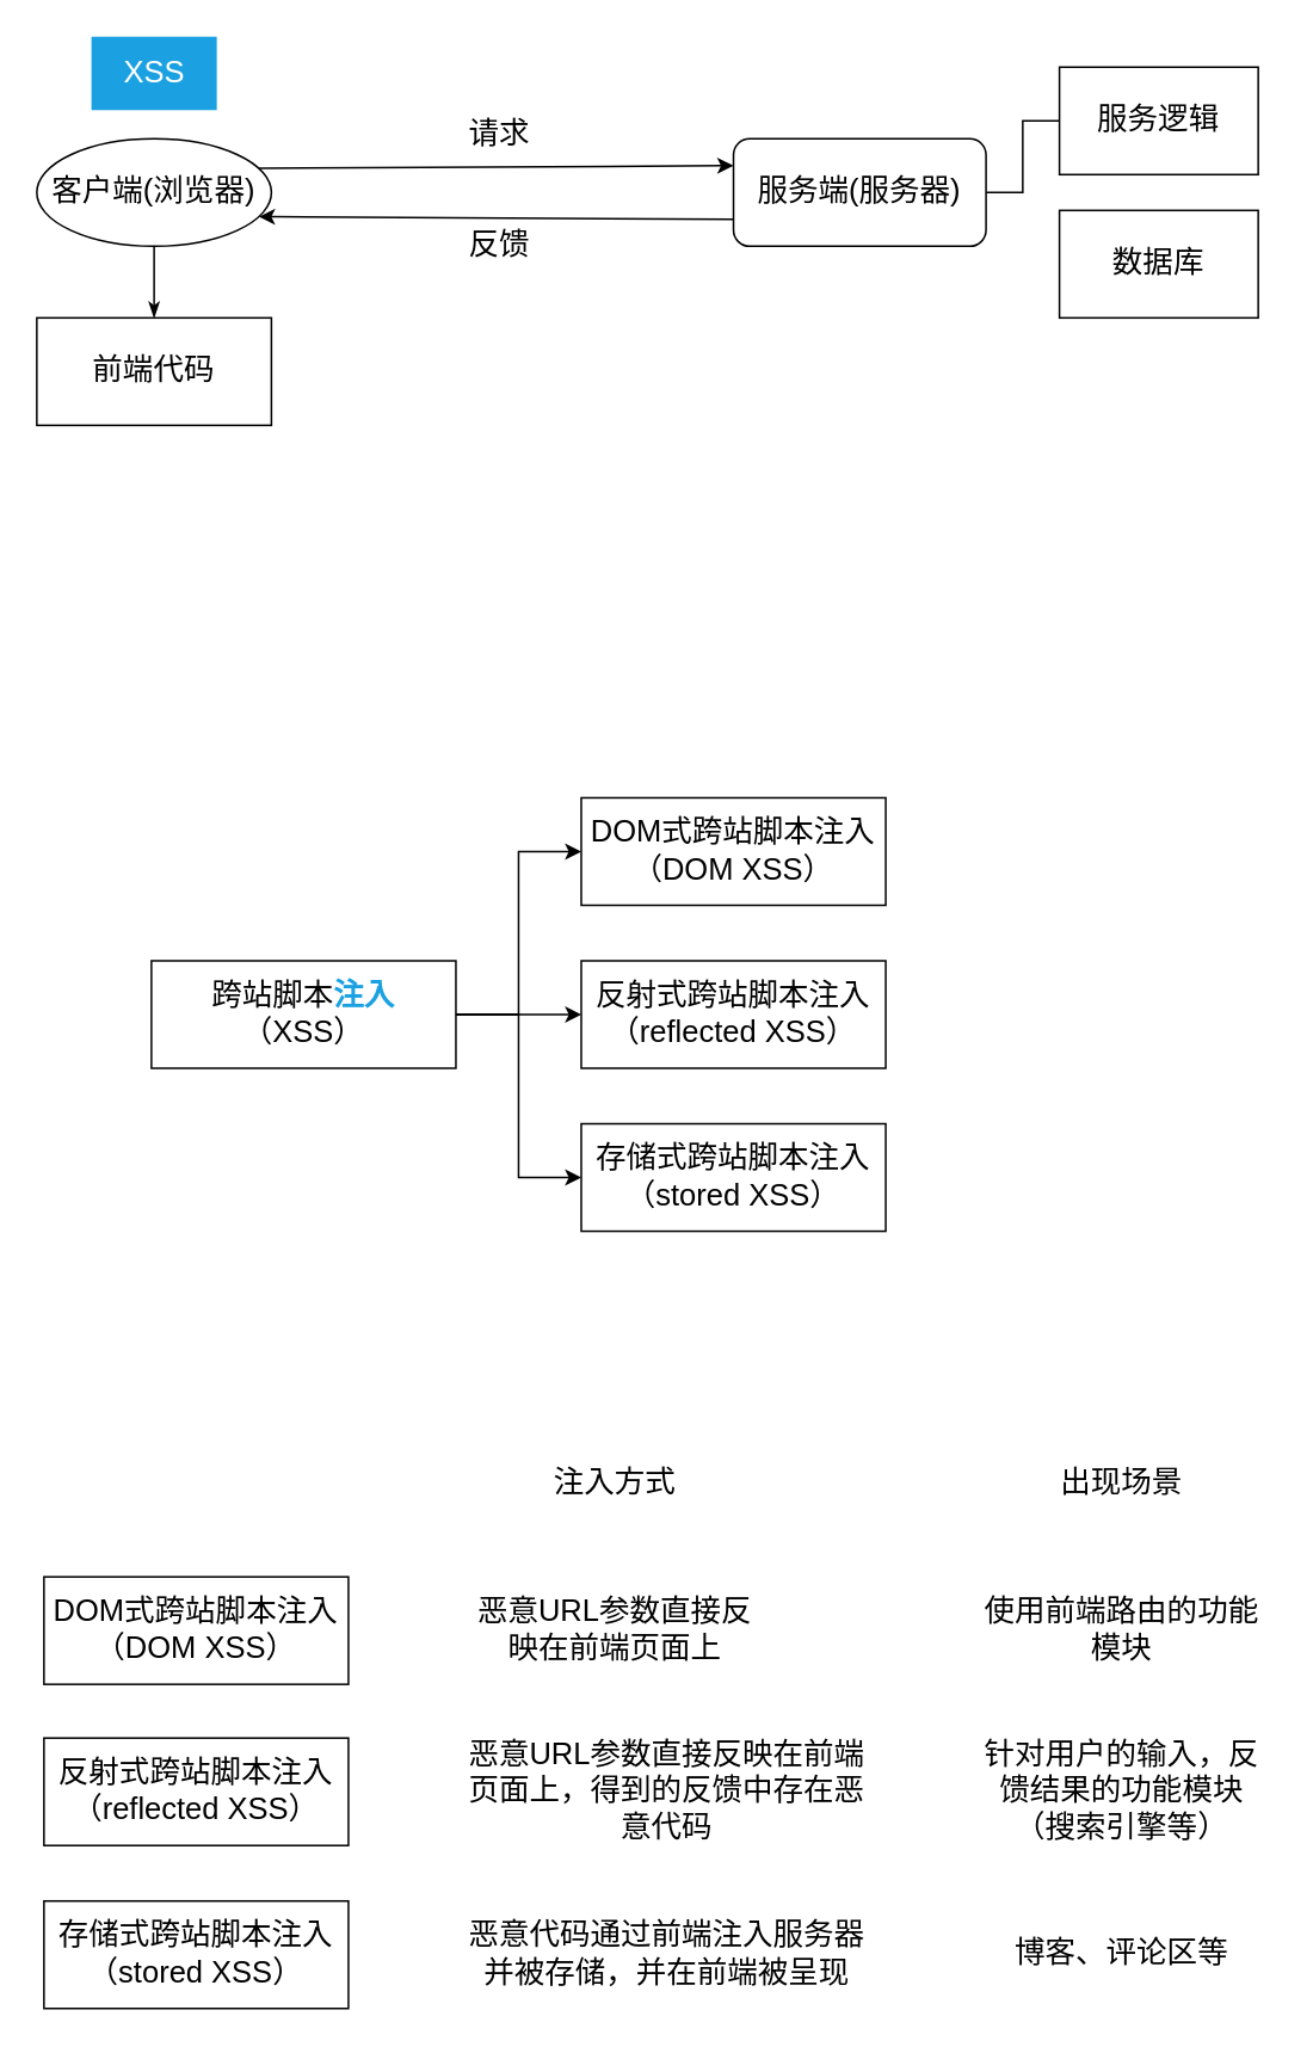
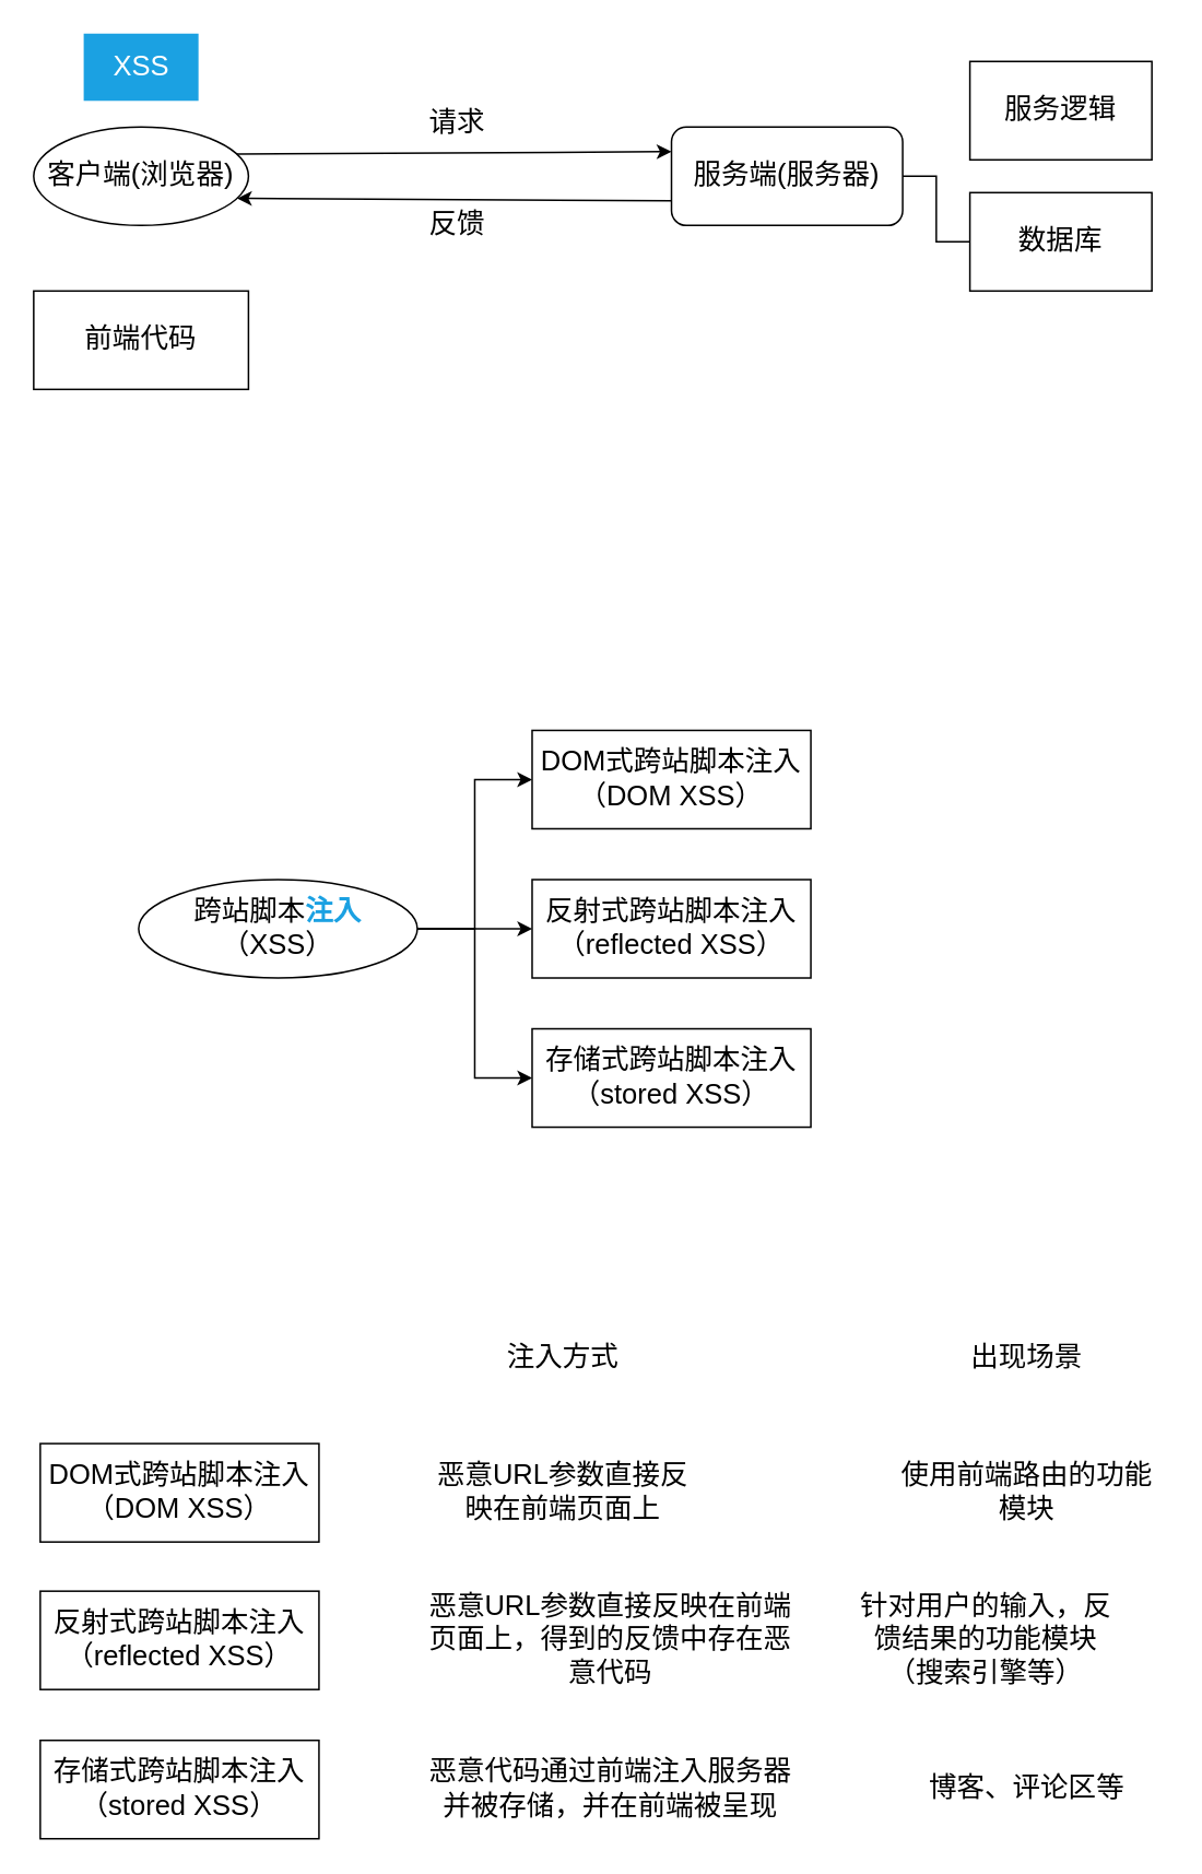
- <mxCell id="20" style="edgeStyle=orthogonalEdgeStyle;rounded=0;orthogonalLoop=1;jettySize=auto;html=1;startArrow=none;startFill=0;endArrow=none;endFill=0;" edge="1" parent="1" source="22" target="27"><mxGeometry relative="1" as="geometry" /></mxCell>
+ <mxCell id="21" style="edgeStyle=orthogonalEdgeStyle;rounded=0;orthogonalLoop=1;jettySize=auto;html=1;startArrow=none;startFill=0;endArrow=none;endFill=0;" edge="1" parent="1" source="22" target="28"><mxGeometry relative="1" as="geometry" /></mxCell>
- <mxCell id="18" style="edgeStyle=orthogonalEdgeStyle;rounded=0;orthogonalLoop=1;jettySize=auto;html=1;entryX=0.5;entryY=0;entryDx=0;entryDy=0;startArrow=none;startFill=0;endArrow=classicThin;endFill=1;" edge="1" parent="1" source="19" target="30"><mxGeometry relative="1" as="geometry" /></mxCell>
- <mxCell id="5" value="跨站脚本&lt;b&gt;&lt;font color=&quot;#1ba1e2&quot;&gt;注入&lt;/font&gt;&lt;/b&gt;&lt;br style=&quot;font-size: 17px&quot;&gt;（XSS）" style="rounded=0;whiteSpace=wrap;html=1;fontSize=17;" parent="1" vertex="1"><mxGeometry x="84" y="536" width="170" height="60" as="geometry" /></mxCell>
+ <mxCell id="5" value="跨站脚本&lt;b&gt;&lt;font color=&quot;#1ba1e2&quot;&gt;注入&lt;/font&gt;&lt;/b&gt;&lt;br style=&quot;font-size: 17px&quot;&gt;（XSS）" style="ellipse;whiteSpace=wrap;html=1;fontSize=17;" parent="1" vertex="1"><mxGeometry x="84" y="536" width="170" height="60" as="geometry" /></mxCell>
- <mxCell id="16" value="针对用户的输入，反馈结果的功能模块&lt;br&gt;（搜索引擎等）" style="rounded=0;whiteSpace=wrap;html=1;fontSize=17;strokeColor=none;" vertex="1" parent="1"><mxGeometry x="541" y="970" width="170" height="60" as="geometry" /></mxCell>
+ <mxCell id="16" value="针对用户的输入，反馈结果的功能模块&lt;br&gt;（搜索引擎等）" style="rounded=0;whiteSpace=wrap;html=1;fontSize=17;strokeColor=none;" vertex="1" parent="1"><mxGeometry x="516" y="970" width="170" height="60" as="geometry" /></mxCell>
